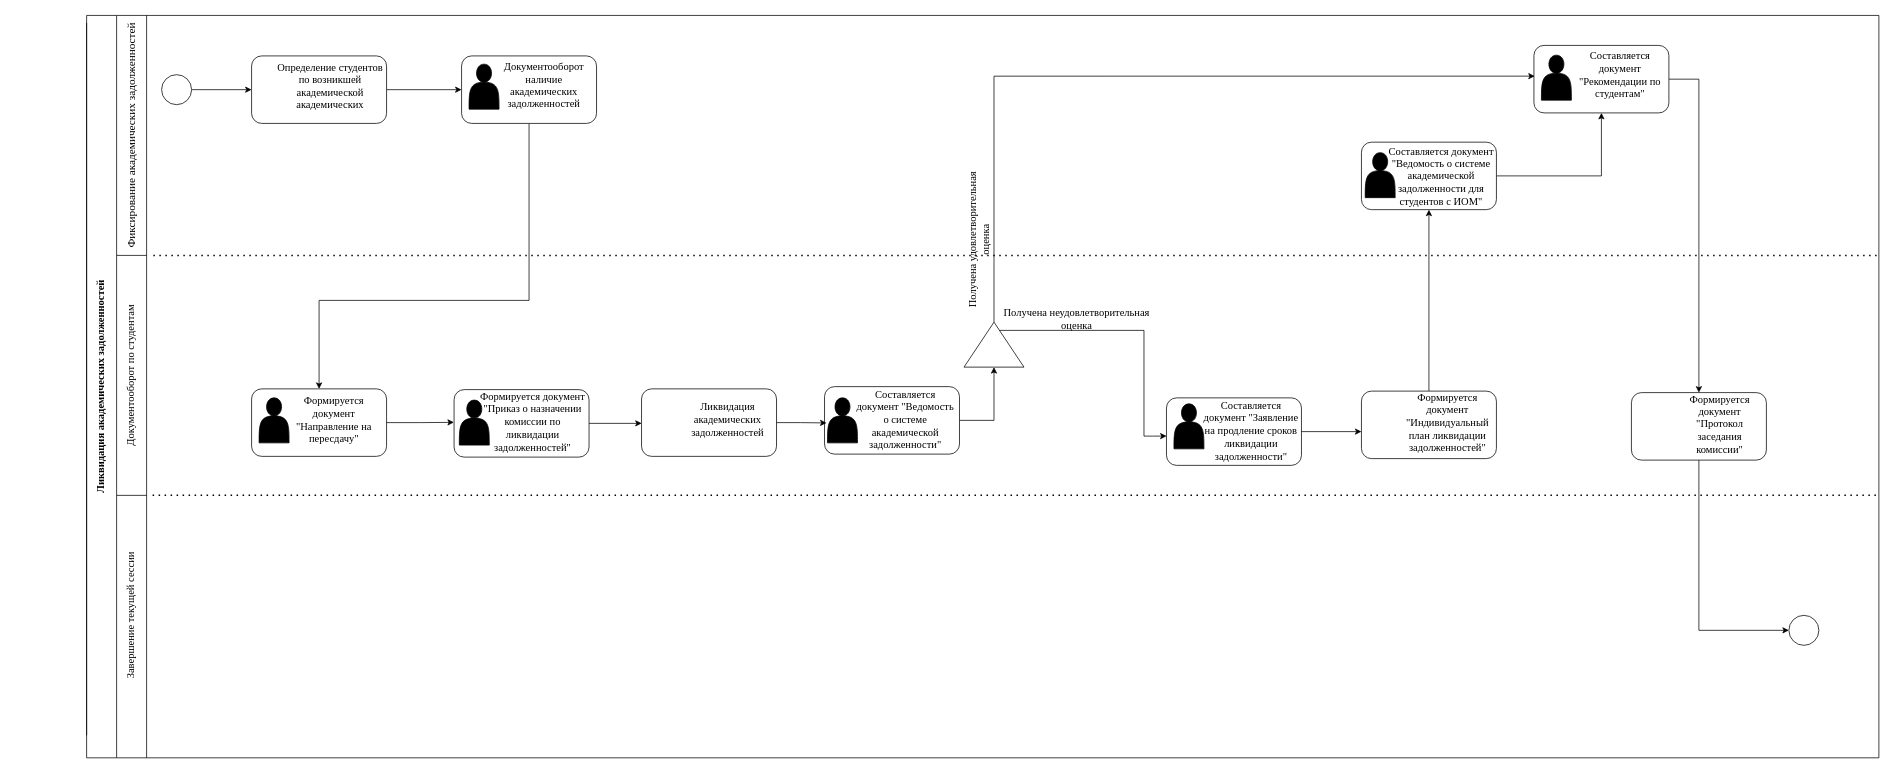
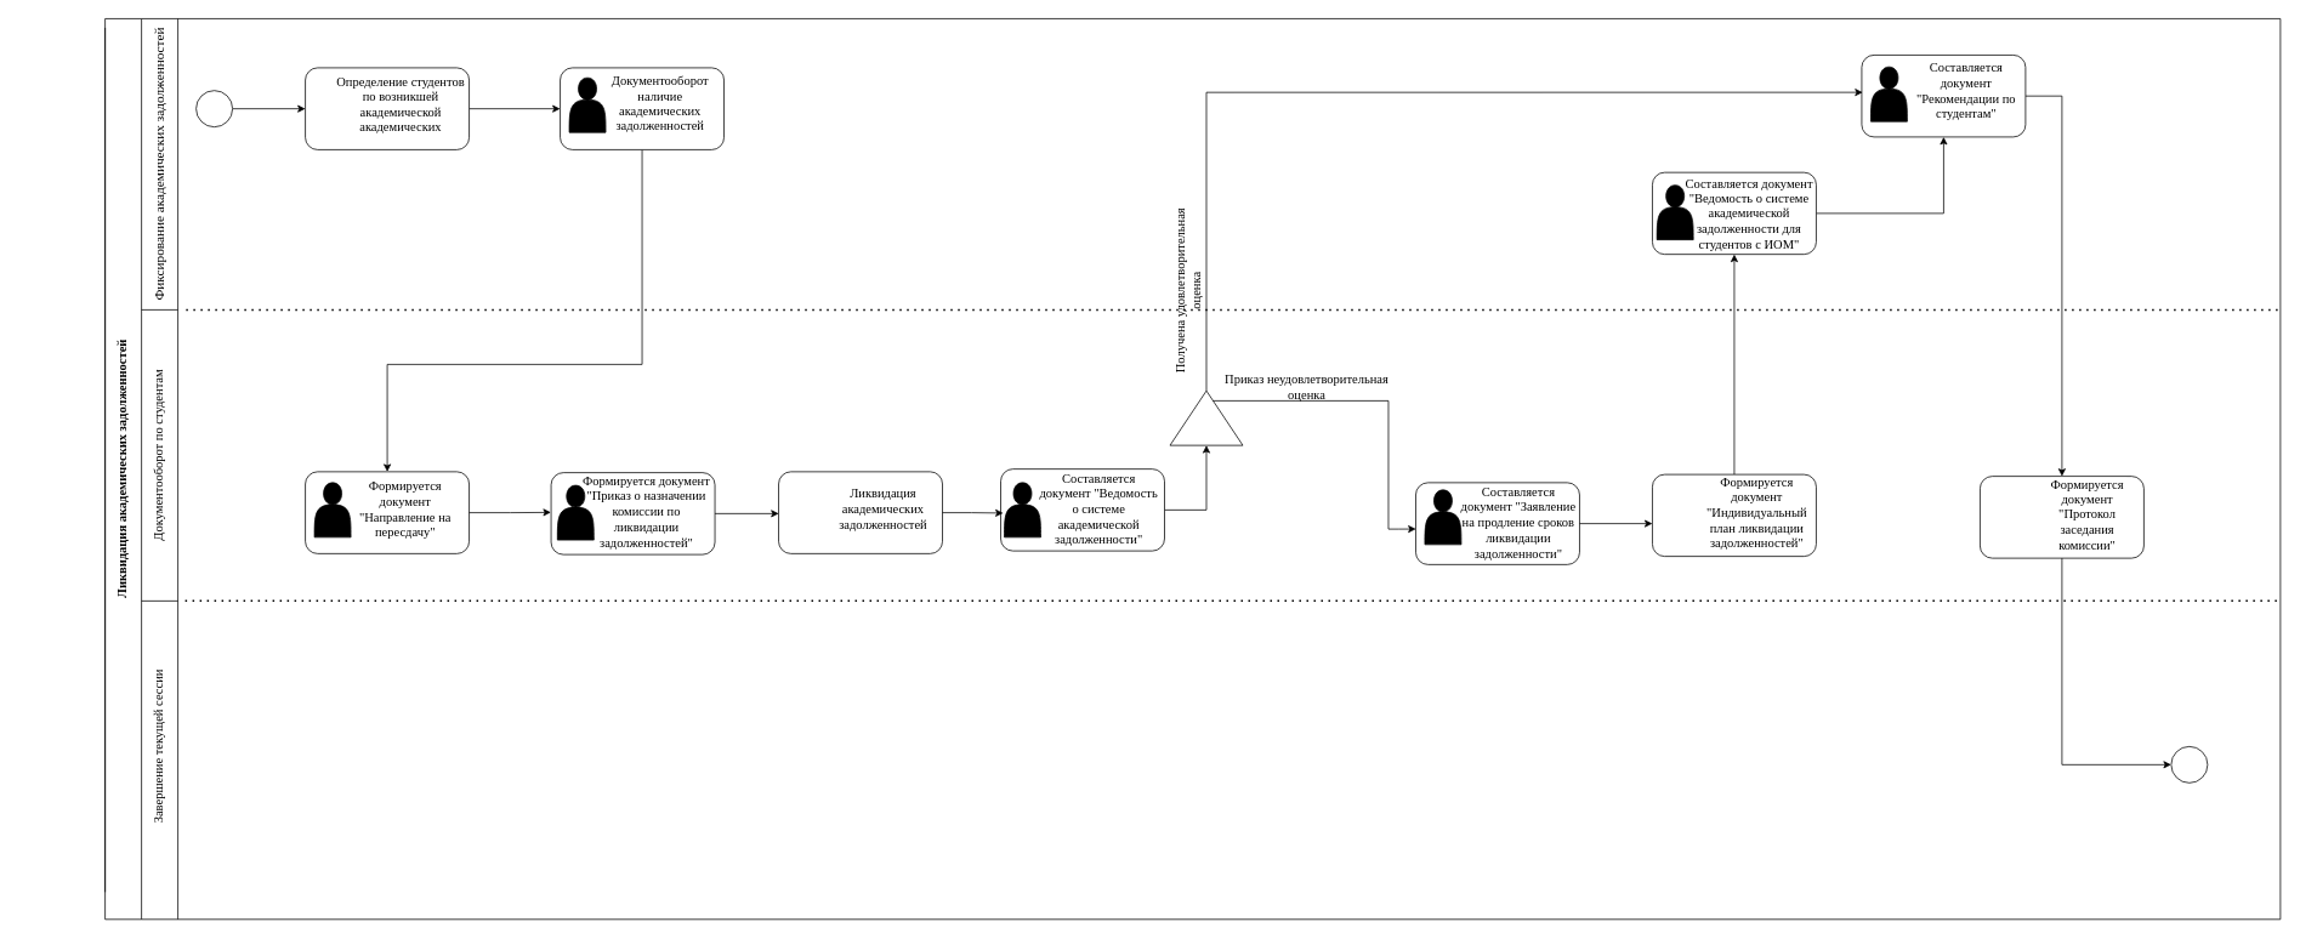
- <mxCell id="35" value="&lt;span&gt;Получена неудовлетворительная оценка&lt;/span&gt;" style="text;html=1;align=center;verticalAlign=middle;whiteSpace=wrap;rounded=0;fontSize=14;fontFamily=Times New Roman;" parent="2" vertex="1"><mxGeometry x="1220" y="390" width="201" height="30" as="geometry" /></mxCell>
+ <mxCell id="35" value="&lt;span&gt;Приказ неудовлетворительная оценка&lt;/span&gt;" style="text;html=1;align=center;verticalAlign=middle;whiteSpace=wrap;rounded=0;fontSize=14;fontFamily=Times New Roman;" parent="2" vertex="1"><mxGeometry x="1220" y="390" width="201" height="30" as="geometry" /></mxCell>
